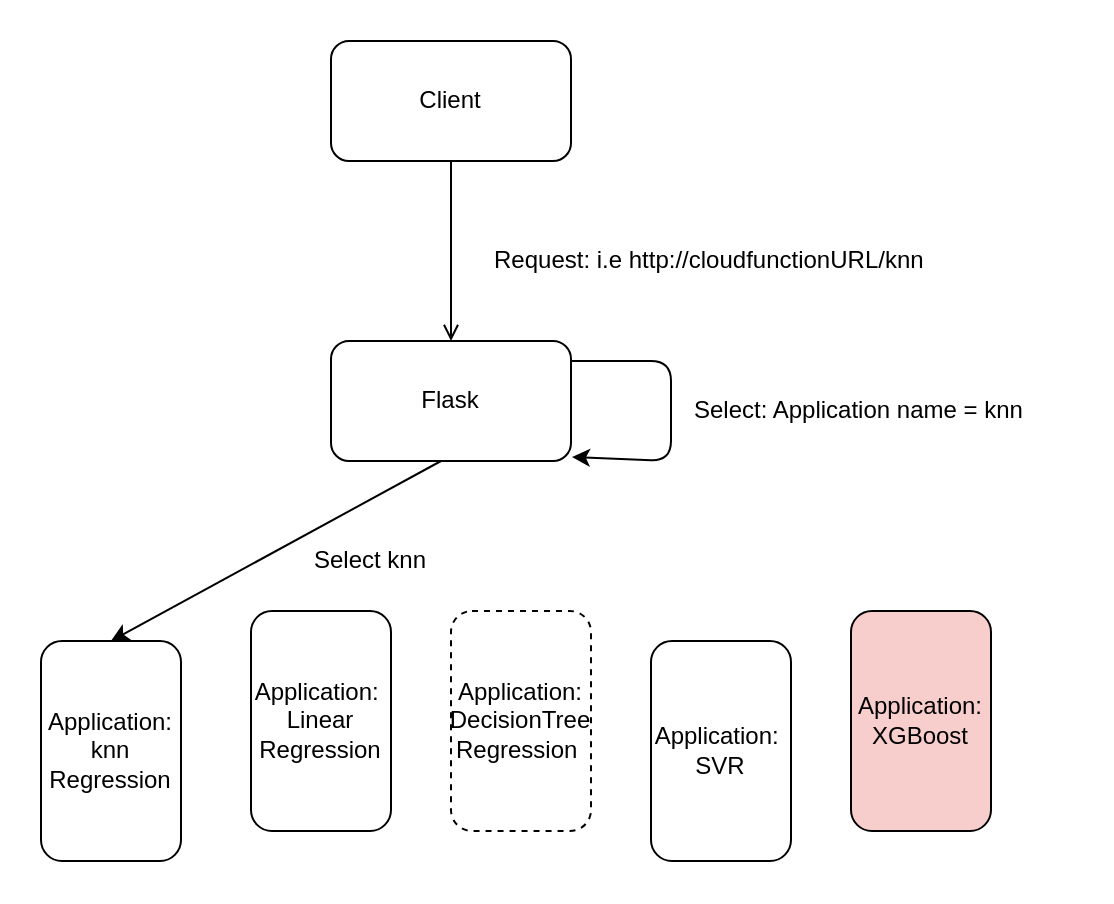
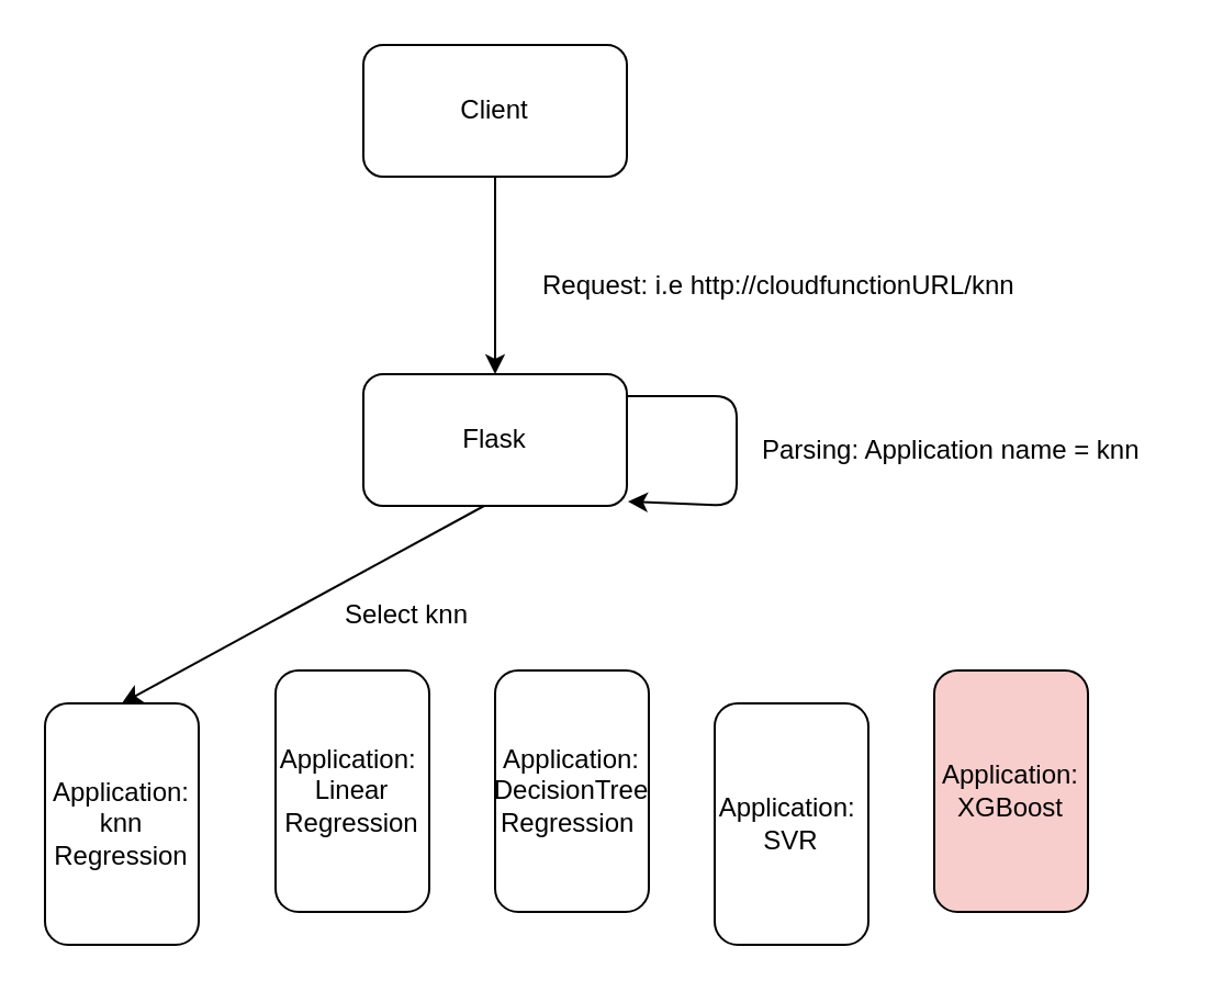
- <mxCell id="2" style="edgeStyle=orthogonalEdgeStyle;rounded=0;orthogonalLoop=1;jettySize=auto;html=1;entryX=0.5;entryY=0;entryDx=0;entryDy=0;endArrow=open;" edge="1" parent="1" source="3" target="4"><mxGeometry relative="1" as="geometry" /></mxCell>
+ <mxCell id="2" style="edgeStyle=orthogonalEdgeStyle;rounded=0;orthogonalLoop=1;jettySize=auto;html=1;entryX=0.5;entryY=0;entryDx=0;entryDy=0;" edge="1" parent="1" source="3" target="4"><mxGeometry relative="1" as="geometry" /></mxCell>
- <mxCell id="7" value="Select: Application name = knn" style="text;html=1;resizable=0;points=[];autosize=1;align=left;verticalAlign=top;spacingTop=-4;" vertex="1" parent="1"><mxGeometry x="345" y="195" width="190" height="10" as="geometry" /></mxCell>
+ <mxCell id="7" value="Parsing: Application name = knn" style="text;html=1;resizable=0;points=[];autosize=1;align=left;verticalAlign=top;spacingTop=-4;" vertex="1" parent="1"><mxGeometry x="345" y="195" width="190" height="10" as="geometry" /></mxCell>
- <mxCell id="10" value="Application:&lt;br&gt;DecisionTree&lt;br&gt;Regression&amp;nbsp;" style="rounded=1;whiteSpace=wrap;html=1;dashed=1;" vertex="1" parent="1"><mxGeometry x="225" y="305" width="70" height="110" as="geometry" /></mxCell>
+ <mxCell id="10" value="Application:&lt;br&gt;DecisionTree&lt;br&gt;Regression&amp;nbsp;" style="rounded=1;whiteSpace=wrap;html=1;" vertex="1" parent="1"><mxGeometry x="225" y="305" width="70" height="110" as="geometry" /></mxCell>
